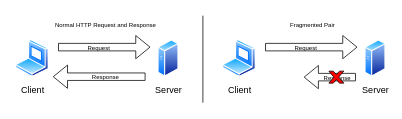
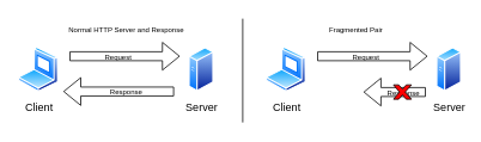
- <mxCell id="8" value="Normal HTTP Request and Response" style="text;html=1;align=center;verticalAlign=middle;resizable=0;points=[];autosize=1;strokeColor=none;fillColor=none;fontSize=8;fontColor=#000000;" vertex="1" parent="1"><mxGeometry x="60" y="22" width="160" height="20" as="geometry" /></mxCell>
+ <mxCell id="8" value="Normal HTTP Server and Response" style="text;html=1;align=center;verticalAlign=middle;resizable=0;points=[];autosize=1;strokeColor=none;fillColor=none;fontSize=8;fontColor=#000000;" vertex="1" parent="1"><mxGeometry x="60" y="22" width="160" height="20" as="geometry" /></mxCell>
- <mxCell id="13" value="Fragmented Pair" style="text;html=1;align=center;verticalAlign=middle;resizable=0;points=[];autosize=1;strokeColor=none;fillColor=none;fontSize=8;fontColor=#000000;" vertex="1" parent="1"><mxGeometry x="377" y="21" width="78" height="22" as="geometry" /></mxCell>
+ <mxCell id="13" value="Fragmented Pair" style="text;html=1;align=center;verticalAlign=middle;resizable=0;points=[];autosize=1;strokeColor=none;fillColor=none;fontSize=8;fontColor=#000000;" vertex="1" parent="1"><mxGeometry x="357" y="21" width="78" height="22" as="geometry" /></mxCell>
